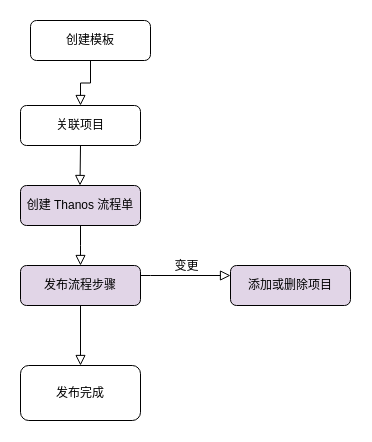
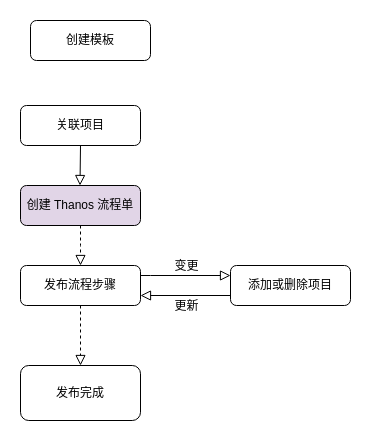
- <mxCell id="2" value="" style="rounded=0;html=1;jettySize=auto;orthogonalLoop=1;fontSize=11;endArrow=block;endFill=0;endSize=8;strokeWidth=1;shadow=0;labelBackgroundColor=none;edgeStyle=orthogonalEdgeStyle;" edge="1" parent="1" source="3" target="6"><mxGeometry relative="1" as="geometry"><mxPoint x="80" y="75" as="targetPoint" /></mxGeometry></mxCell>
- <mxCell id="8" value="" style="rounded=0;html=1;jettySize=auto;orthogonalLoop=1;fontSize=11;endArrow=block;endFill=0;endSize=8;strokeWidth=1;shadow=0;labelBackgroundColor=none;edgeStyle=orthogonalEdgeStyle;exitX=0.5;exitY=1;exitDx=0;exitDy=0;entryX=0.5;entryY=0;entryDx=0;entryDy=0;" edge="1" parent="1" source="5" target="7"><mxGeometry y="20" relative="1" as="geometry"><mxPoint as="offset" /><mxPoint x="90" y="145" as="sourcePoint" /><mxPoint x="89.5" y="195" as="targetPoint" /><Array as="points"><mxPoint x="80" y="245" /><mxPoint x="80" y="245" /></Array></mxGeometry></mxCell>
+ <mxCell id="8" value="" style="rounded=0;html=1;jettySize=auto;orthogonalLoop=1;fontSize=11;endArrow=block;endFill=0;endSize=8;strokeWidth=1;shadow=0;labelBackgroundColor=none;edgeStyle=orthogonalEdgeStyle;exitX=0.5;exitY=1;exitDx=0;exitDy=0;entryX=0.5;entryY=0;entryDx=0;entryDy=0;dashed=1;" edge="1" parent="1" source="5" target="7"><mxGeometry y="20" relative="1" as="geometry"><mxPoint as="offset" /><mxPoint x="90" y="145" as="sourcePoint" /><mxPoint x="89.5" y="195" as="targetPoint" /><Array as="points"><mxPoint x="80" y="245" /><mxPoint x="80" y="245" /></Array></mxGeometry></mxCell>
- <mxCell id="7" value="发布流程步骤" style="rounded=1;whiteSpace=wrap;html=1;fontSize=12;glass=0;strokeWidth=1;shadow=0;fillColor=#e1d5e7;" vertex="1" parent="1"><mxGeometry x="20" y="265" width="120" height="40" as="geometry" /></mxCell>
+ <mxCell id="7" value="发布流程步骤" style="rounded=1;whiteSpace=wrap;html=1;fontSize=12;glass=0;strokeWidth=1;shadow=0;" vertex="1" parent="1"><mxGeometry x="20" y="265" width="120" height="40" as="geometry" /></mxCell>
- <mxCell id="11" value="添加或删除项目" style="rounded=1;whiteSpace=wrap;html=1;fontSize=12;glass=0;strokeWidth=1;shadow=0;fillColor=#e1d5e7;" vertex="1" parent="1"><mxGeometry x="230" y="265" width="120" height="40" as="geometry" /></mxCell>
+ <mxCell id="11" value="添加或删除项目" style="rounded=1;whiteSpace=wrap;html=1;fontSize=12;glass=0;strokeWidth=1;shadow=0;" vertex="1" parent="1"><mxGeometry x="230" y="265" width="120" height="40" as="geometry" /></mxCell>
+ <mxCell id="12" value="" style="rounded=0;html=1;jettySize=auto;orthogonalLoop=1;fontSize=11;endArrow=block;endFill=0;endSize=8;strokeWidth=1;shadow=0;labelBackgroundColor=none;edgeStyle=orthogonalEdgeStyle;exitX=0;exitY=0.75;exitDx=0;exitDy=0;" edge="1" parent="1" source="11" target="7"><mxGeometry y="20" relative="1" as="geometry"><mxPoint as="offset" /><mxPoint x="150" y="295" as="sourcePoint" /><mxPoint x="190" y="295" as="targetPoint" /><Array as="points"><mxPoint x="150" y="295" /><mxPoint x="150" y="295" /></Array></mxGeometry></mxCell>
+ <mxCell id="13" value="更新" style="edgeLabel;html=1;align=center;verticalAlign=middle;resizable=0;points=[];fontSize=12;" vertex="1" connectable="0" parent="12"><mxGeometry x="-0.1" y="2" relative="1" as="geometry"><mxPoint x="-4" y="8" as="offset" /></mxGeometry></mxCell>
- <mxCell id="9" value="" style="rounded=0;html=1;jettySize=auto;orthogonalLoop=1;fontSize=11;endArrow=block;endFill=0;endSize=8;strokeWidth=1;shadow=0;labelBackgroundColor=none;edgeStyle=orthogonalEdgeStyle;exitX=0.5;exitY=1;exitDx=0;exitDy=0;entryX=0.5;entryY=0;entryDx=0;entryDy=0;" edge="1" parent="1" source="7" target="10"><mxGeometry y="20" relative="1" as="geometry"><mxPoint as="offset" /><mxPoint x="100" y="245" as="sourcePoint" /><mxPoint x="80" y="315" as="targetPoint" /><Array as="points" /></mxGeometry></mxCell>
+ <mxCell id="9" value="" style="rounded=0;html=1;jettySize=auto;orthogonalLoop=1;fontSize=11;endArrow=block;endFill=0;endSize=8;strokeWidth=1;shadow=0;labelBackgroundColor=none;edgeStyle=orthogonalEdgeStyle;exitX=0.5;exitY=1;exitDx=0;exitDy=0;entryX=0.5;entryY=0;entryDx=0;entryDy=0;dashed=1;" edge="1" parent="1" source="7" target="10"><mxGeometry y="20" relative="1" as="geometry"><mxPoint as="offset" /><mxPoint x="100" y="245" as="sourcePoint" /><mxPoint x="80" y="315" as="targetPoint" /><Array as="points" /></mxGeometry></mxCell>
